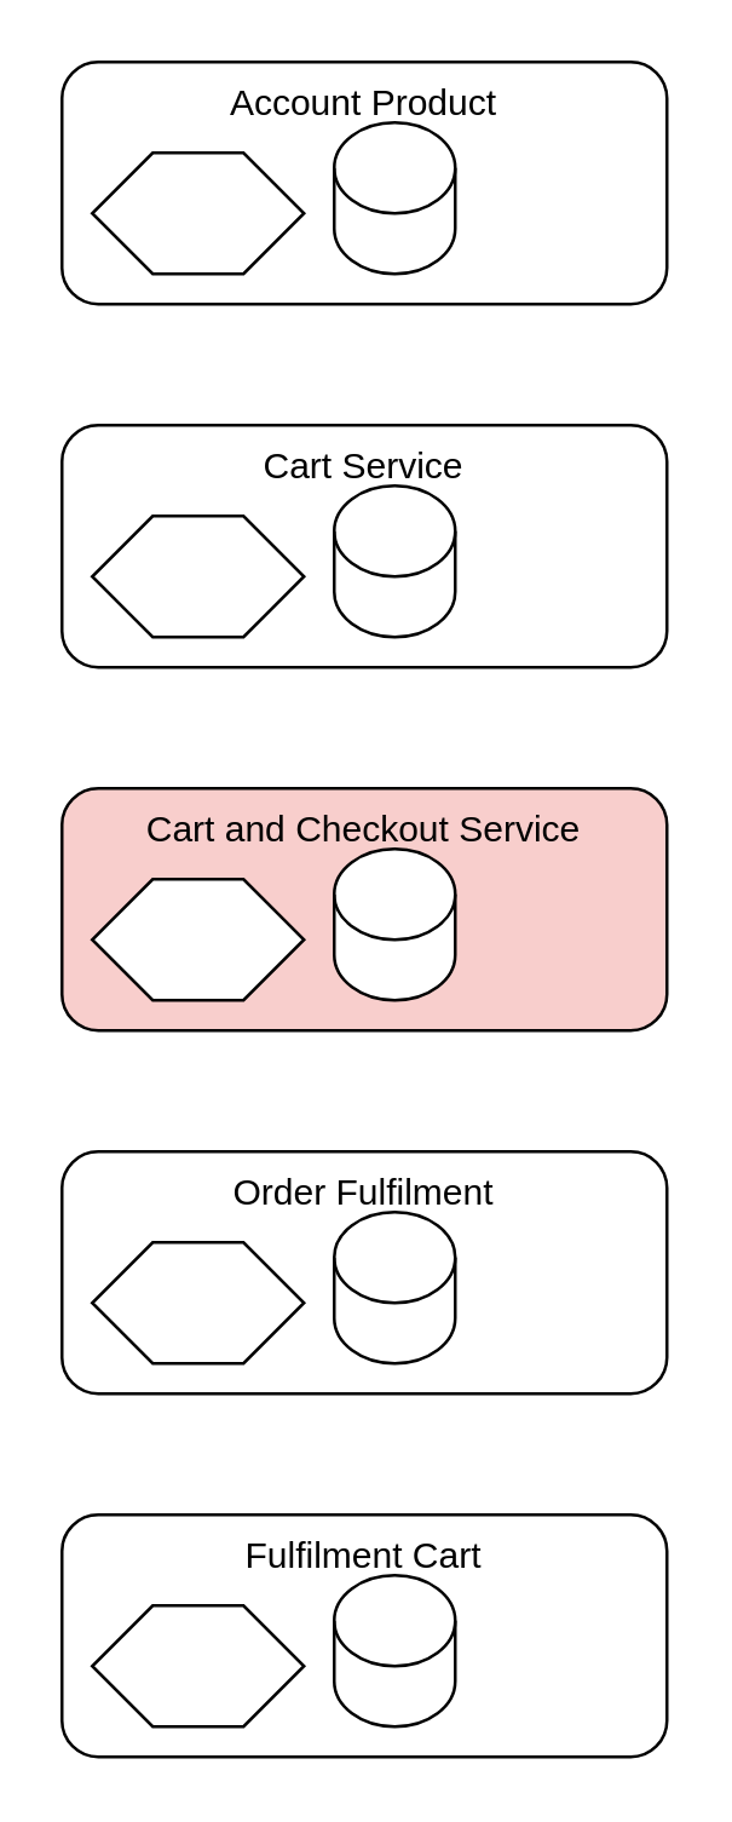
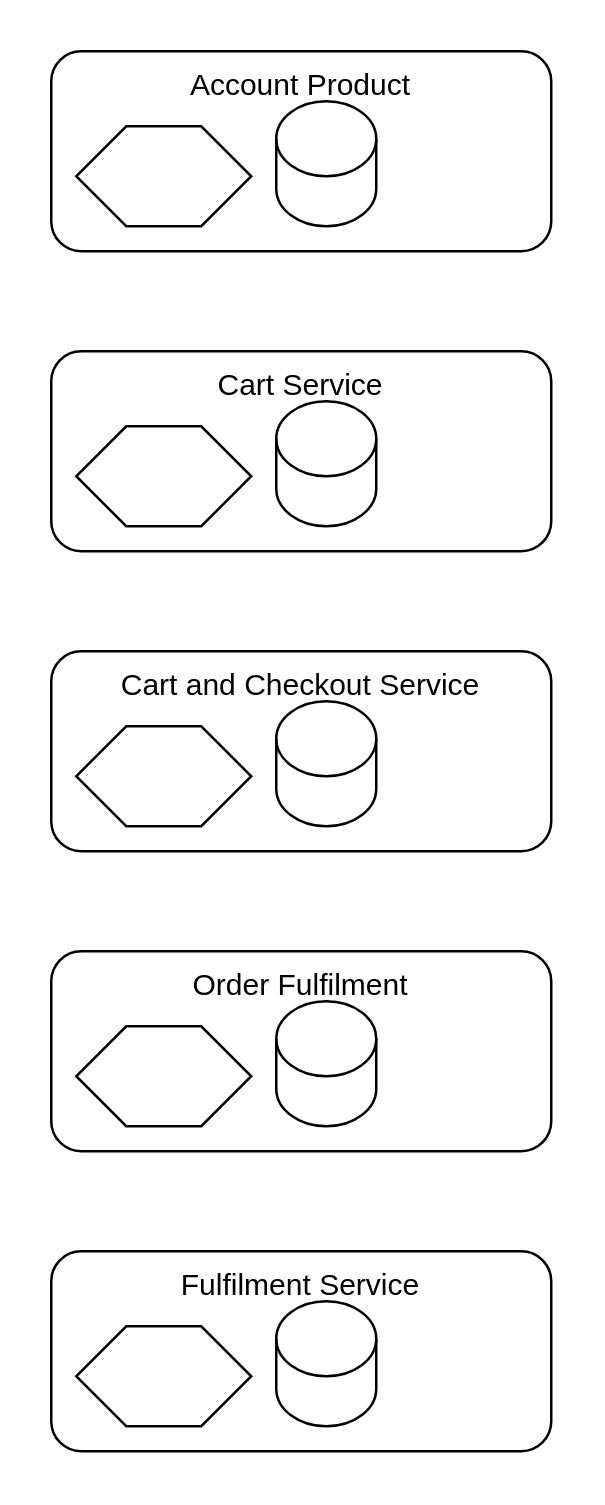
- <mxCell id="11" value="Cart and Checkout Service" style="rounded=1;whiteSpace=wrap;html=1;verticalAlign=top;fillColor=#f8cecc;" vertex="1" parent="10"><mxGeometry width="200" height="80" as="geometry" /></mxCell>
+ <mxCell id="11" value="Cart and Checkout Service" style="rounded=1;whiteSpace=wrap;html=1;verticalAlign=top;" vertex="1" parent="10"><mxGeometry width="200" height="80" as="geometry" /></mxCell>
- <mxCell id="19" value="Fulfilment Cart" style="rounded=1;whiteSpace=wrap;html=1;verticalAlign=top;" vertex="1" parent="18"><mxGeometry width="200" height="80" as="geometry" /></mxCell>
+ <mxCell id="19" value="Fulfilment Service" style="rounded=1;whiteSpace=wrap;html=1;verticalAlign=top;" vertex="1" parent="18"><mxGeometry width="200" height="80" as="geometry" /></mxCell>
